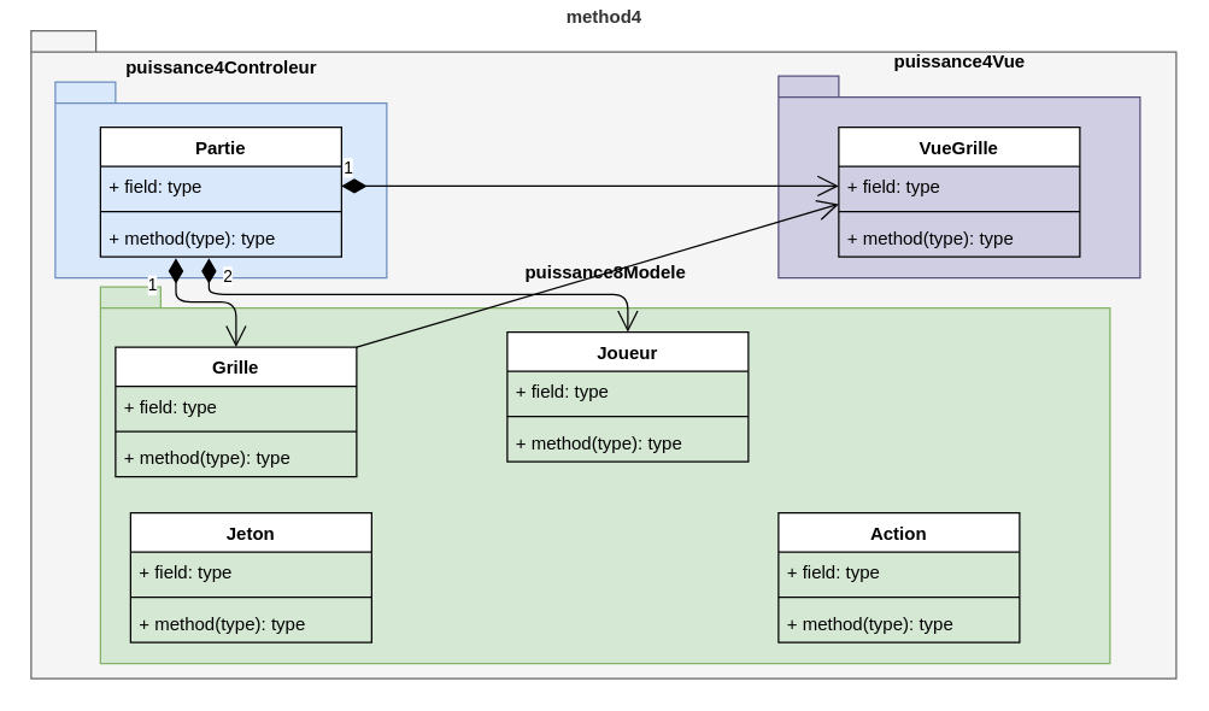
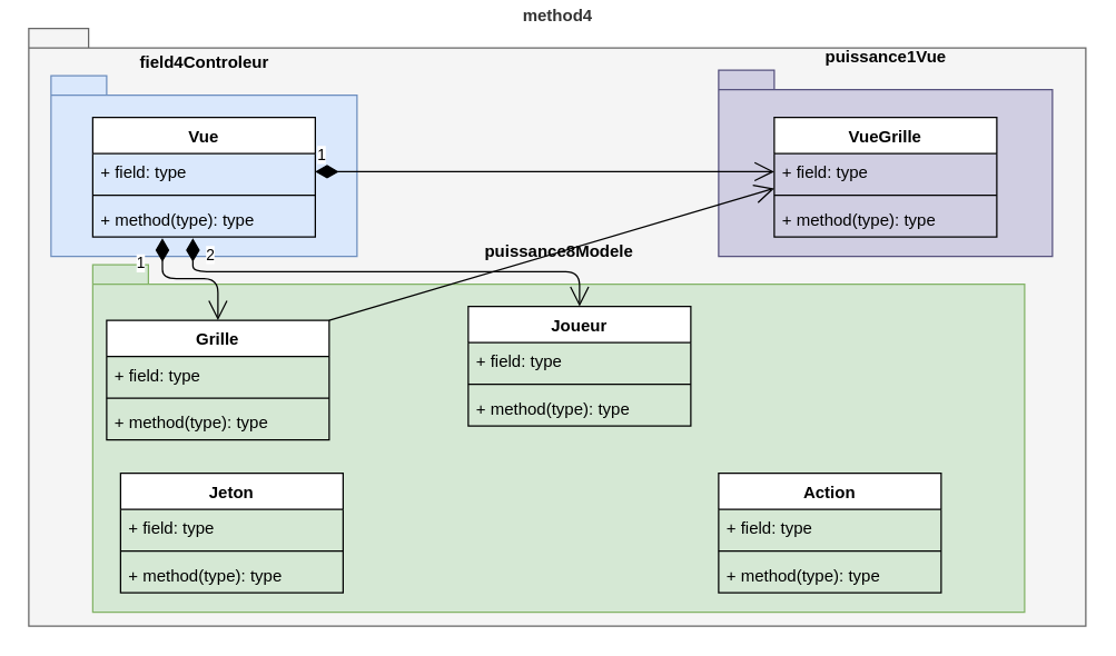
- <mxCell id="4" value="puissance4Vue" style="shape=folder;fontStyle=1;spacingTop=10;tabWidth=40;tabHeight=14;tabPosition=left;html=1;labelPosition=center;verticalLabelPosition=top;align=center;verticalAlign=bottom;fillColor=#d0cee2;strokeColor=#56517e;" vertex="1" parent="1"><mxGeometry x="516" y="50" width="240" height="134" as="geometry" /></mxCell>
+ <mxCell id="4" value="puissance1Vue" style="shape=folder;fontStyle=1;spacingTop=10;tabWidth=40;tabHeight=14;tabPosition=left;html=1;labelPosition=center;verticalLabelPosition=top;align=center;verticalAlign=bottom;fillColor=#d0cee2;strokeColor=#56517e;" vertex="1" parent="1"><mxGeometry x="516" y="50" width="240" height="134" as="geometry" /></mxCell>
- <mxCell id="5" value="puissance4Controleur" style="shape=folder;fontStyle=1;spacingTop=10;tabWidth=40;tabHeight=14;tabPosition=left;html=1;fillColor=#dae8fc;strokeColor=#6c8ebf;labelPosition=center;verticalLabelPosition=top;align=center;verticalAlign=bottom;" vertex="1" parent="1"><mxGeometry x="36" y="54" width="220" height="130" as="geometry" /></mxCell>
+ <mxCell id="5" value="field4Controleur" style="shape=folder;fontStyle=1;spacingTop=10;tabWidth=40;tabHeight=14;tabPosition=left;html=1;fillColor=#dae8fc;strokeColor=#6c8ebf;labelPosition=center;verticalLabelPosition=top;align=center;verticalAlign=bottom;" vertex="1" parent="1"><mxGeometry x="36" y="54" width="220" height="130" as="geometry" /></mxCell>
- <mxCell id="14" value="Partie" style="swimlane;fontStyle=1;align=center;verticalAlign=top;childLayout=stackLayout;horizontal=1;startSize=26;horizontalStack=0;resizeParent=1;resizeParentMax=0;resizeLast=0;collapsible=1;marginBottom=0;" vertex="1" parent="1"><mxGeometry x="66" y="84" width="160" height="86" as="geometry" /></mxCell>
+ <mxCell id="14" value="Vue" style="swimlane;fontStyle=1;align=center;verticalAlign=top;childLayout=stackLayout;horizontal=1;startSize=26;horizontalStack=0;resizeParent=1;resizeParentMax=0;resizeLast=0;collapsible=1;marginBottom=0;" vertex="1" parent="1"><mxGeometry x="66" y="84" width="160" height="86" as="geometry" /></mxCell>
